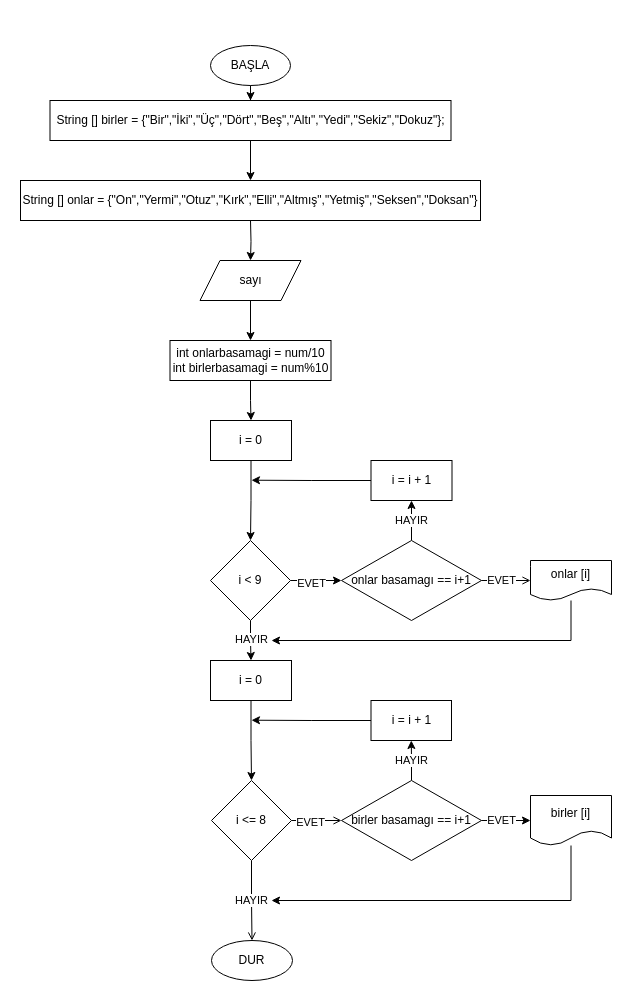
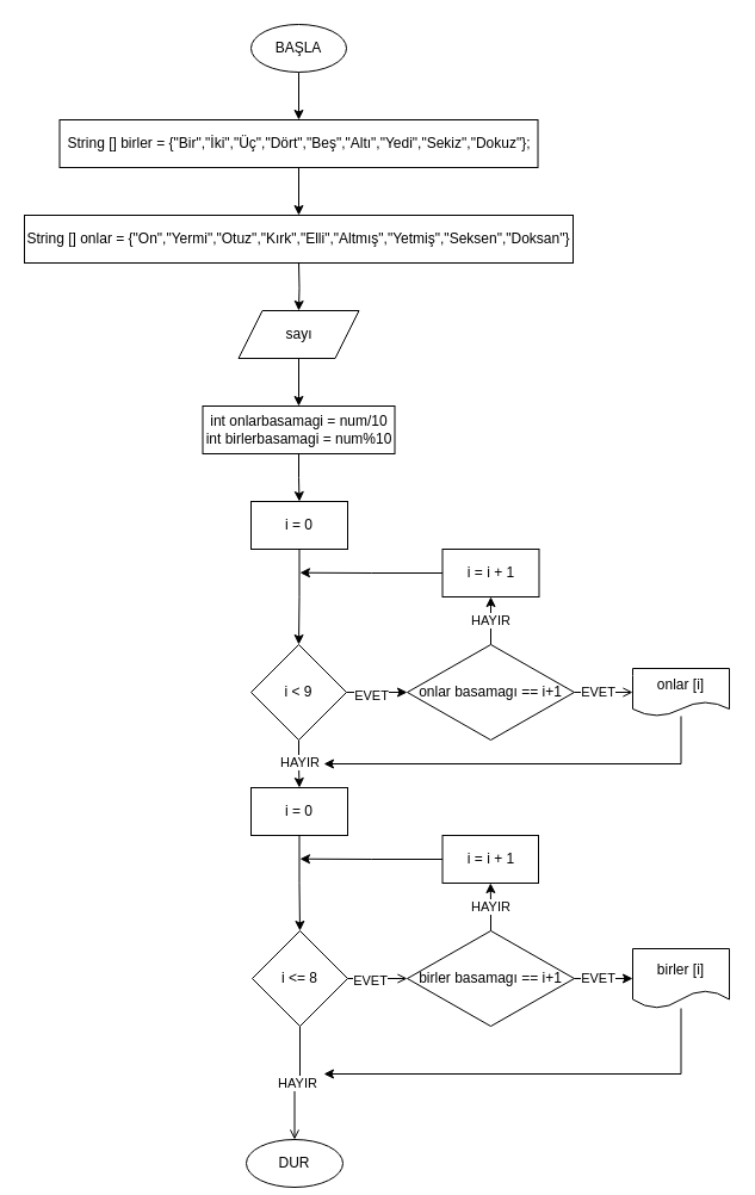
- <mxCell id="3" value="BAŞLA" style="ellipse;whiteSpace=wrap;html=1;" vertex="1" parent="1"><mxGeometry x="210" y="45" width="80" height="40" as="geometry" /></mxCell>
+ <mxCell id="3" value="BAŞLA" style="ellipse;whiteSpace=wrap;html=1;" vertex="1" parent="1"><mxGeometry x="210" y="20" width="80" height="40" as="geometry" /></mxCell>
- <mxCell id="24" value="DUR" style="ellipse;whiteSpace=wrap;html=1;" vertex="1" parent="1"><mxGeometry x="211" y="940" width="81" height="40" as="geometry" /></mxCell>
+ <mxCell id="24" value="DUR" style="ellipse;whiteSpace=wrap;html=1;" vertex="1" parent="1"><mxGeometry x="206" y="955" width="81" height="40" as="geometry" /></mxCell>
